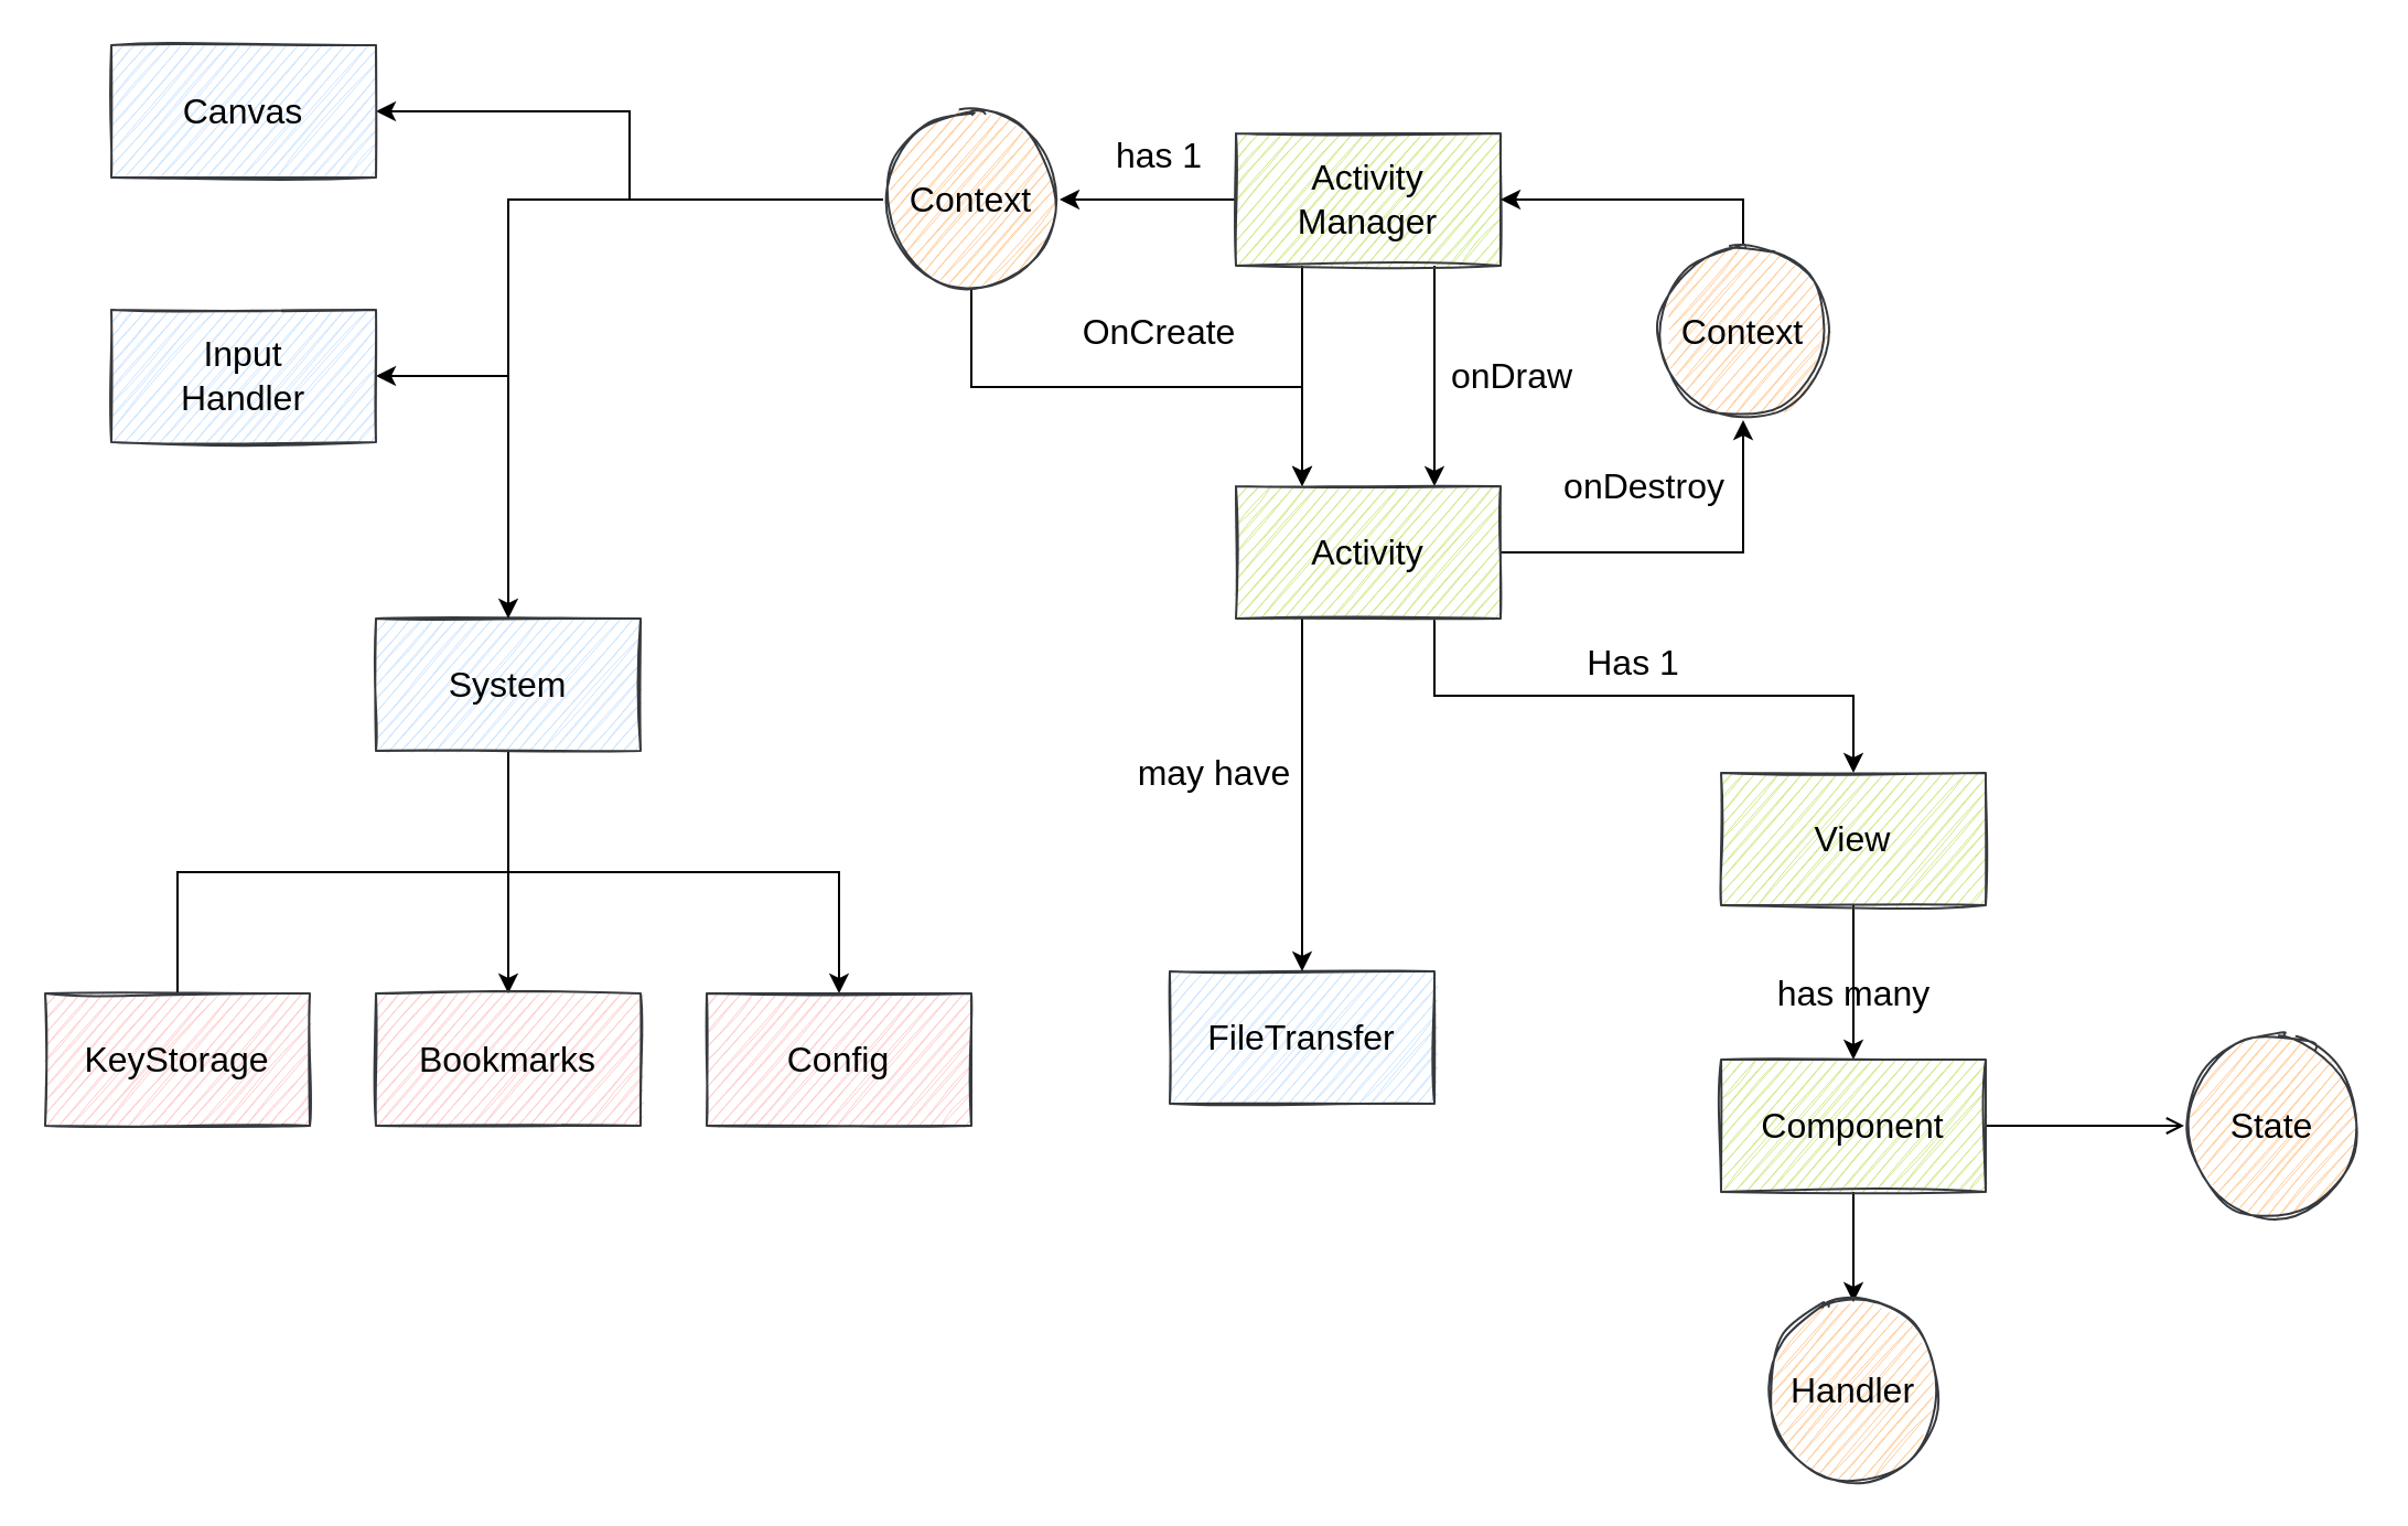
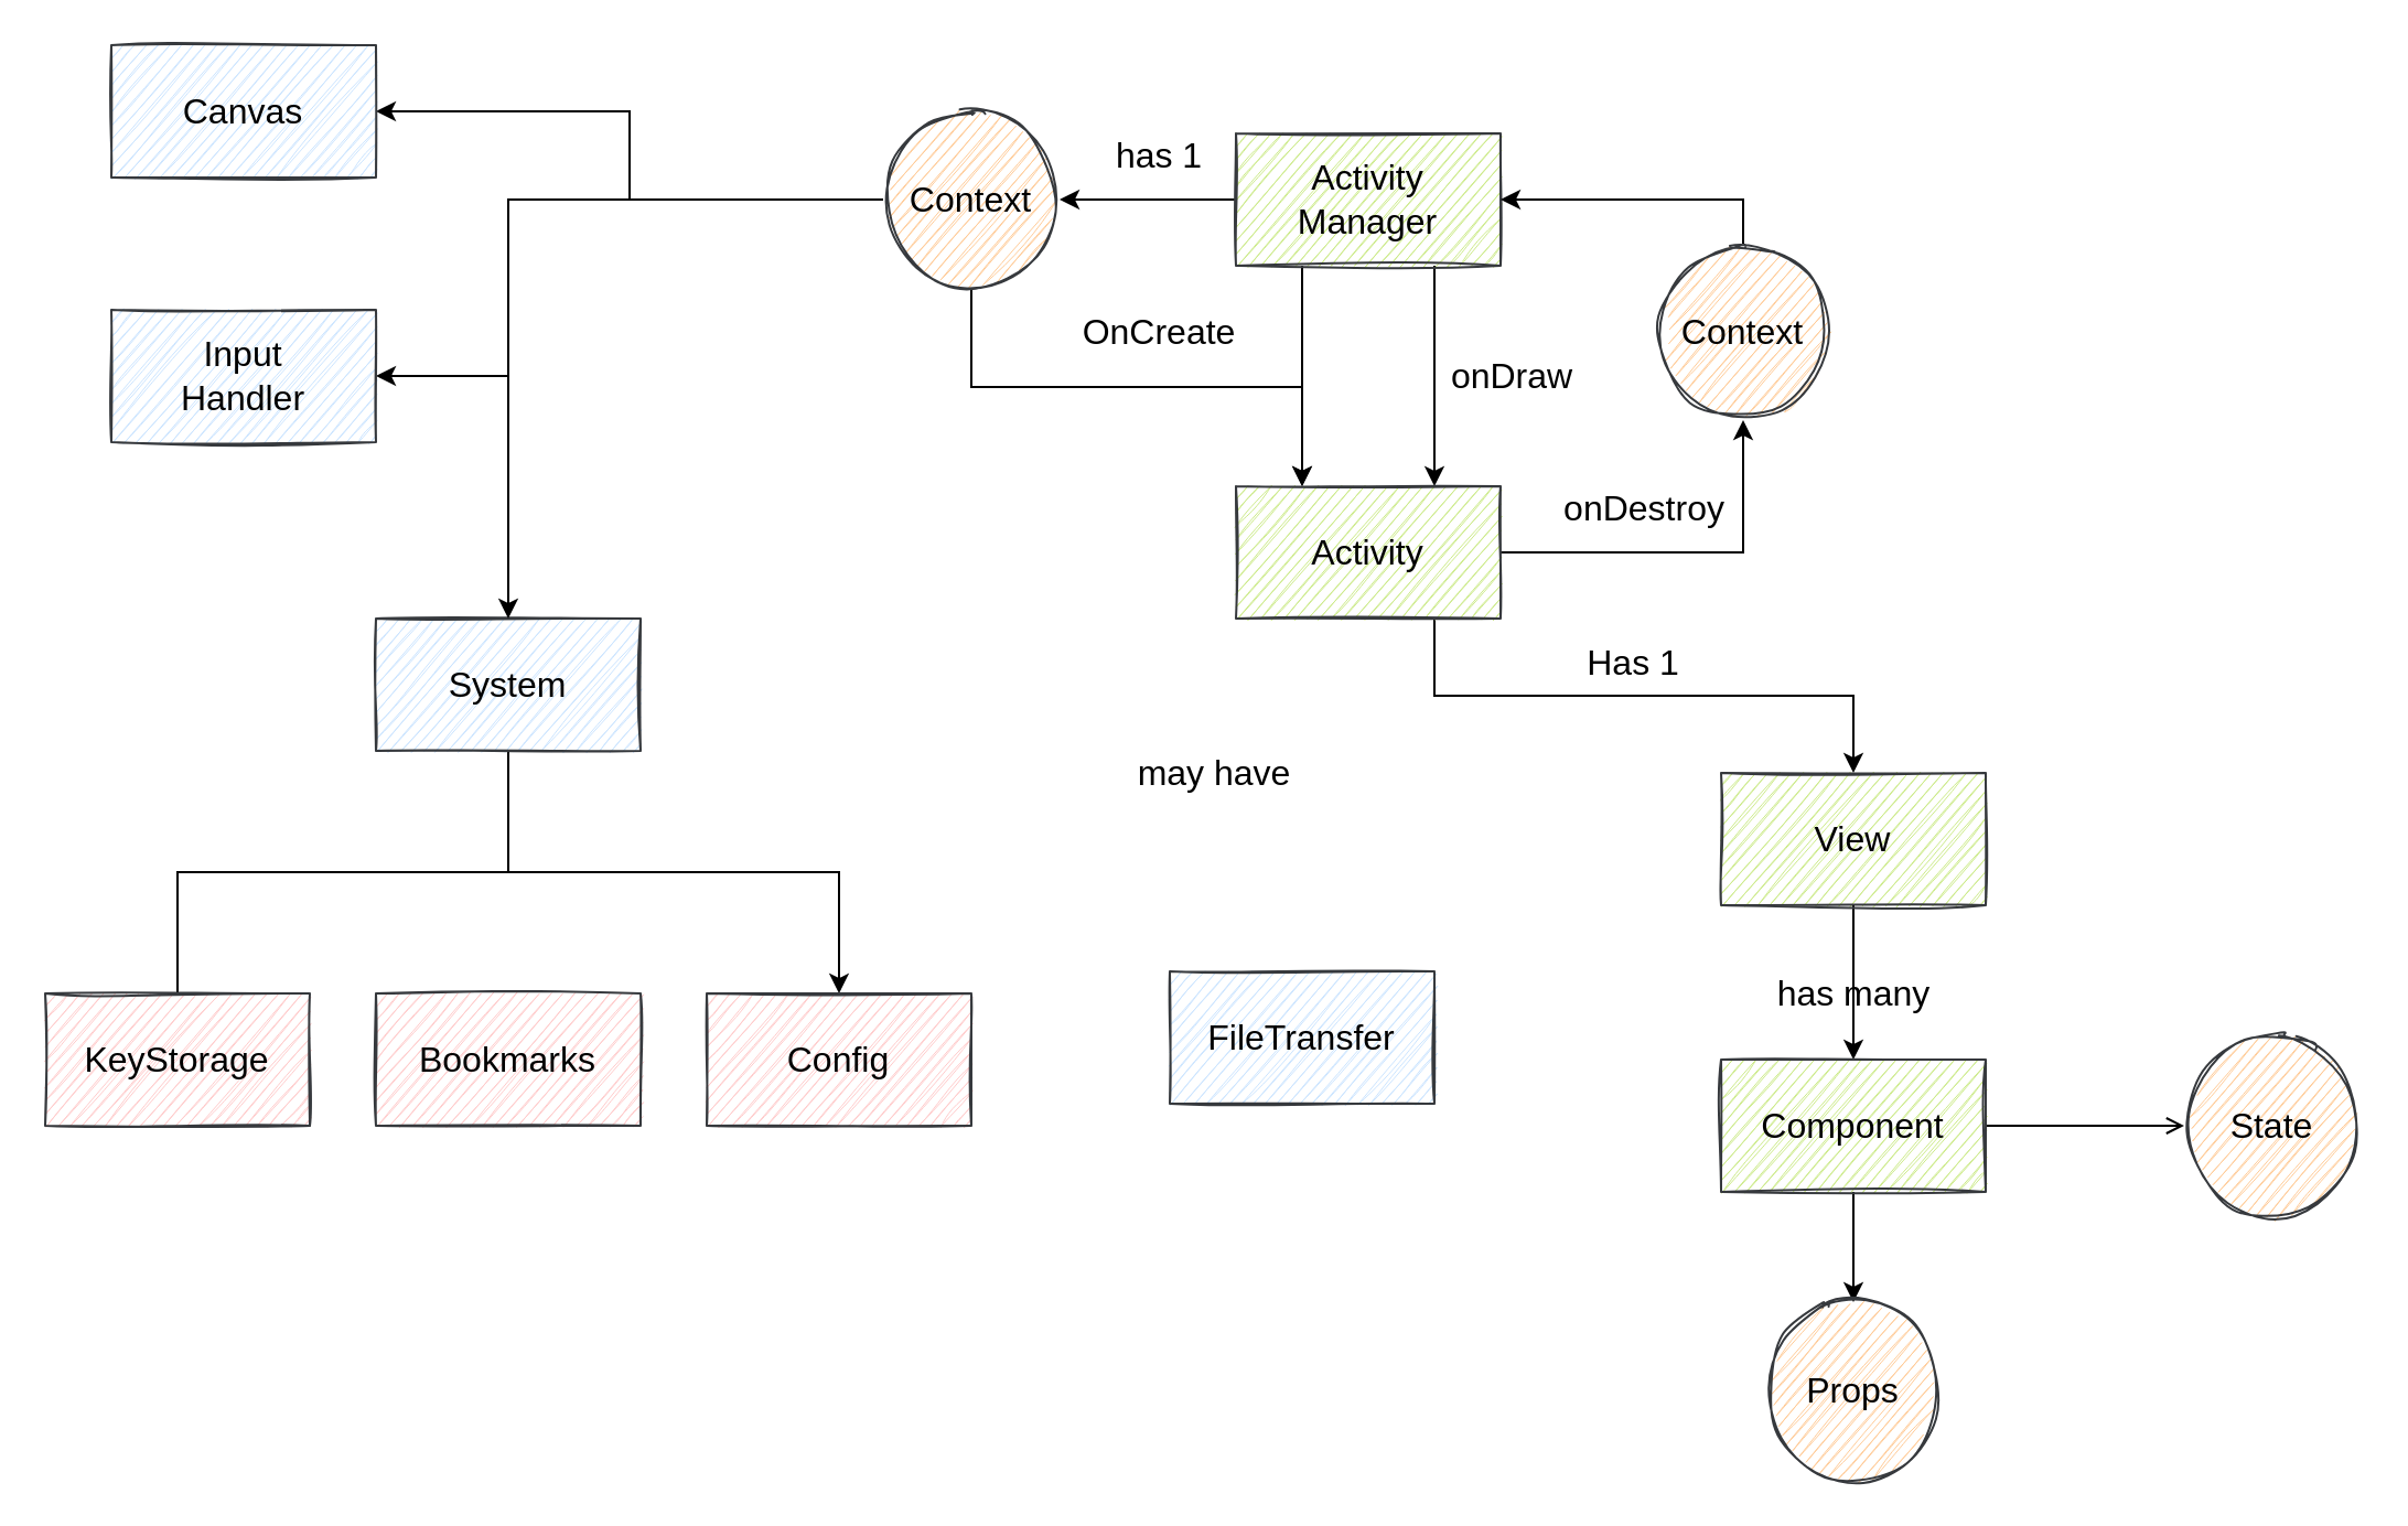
- <mxCell id="28" value="onDestroy" style="text;html=1;align=center;verticalAlign=middle;resizable=0;points=[];autosize=1;fontSize=16;" vertex="1" parent="1"><mxGeometry x="700" y="210" width="90" height="20" as="geometry" /></mxCell>
+ <mxCell id="28" value="onDestroy" style="text;html=1;align=center;verticalAlign=middle;resizable=0;points=[];autosize=1;fontSize=16;" vertex="1" parent="1"><mxGeometry x="700" y="220" width="90" height="20" as="geometry" /></mxCell>
- <mxCell id="23" style="edgeStyle=orthogonalEdgeStyle;rounded=0;orthogonalLoop=1;jettySize=auto;html=1;exitX=0.25;exitY=1;exitDx=0;exitDy=0;fontSize=16;" edge="1" parent="1" source="25" target="19"><mxGeometry relative="1" as="geometry" /></mxCell>
- <mxCell id="3" style="edgeStyle=orthogonalEdgeStyle;rounded=0;orthogonalLoop=1;jettySize=auto;html=1;exitX=0.5;exitY=1;exitDx=0;exitDy=0;fontSize=16;" edge="1" parent="1" source="5" target="7"><mxGeometry relative="1" as="geometry" /></mxCell>
- <mxCell id="40" value="Handler" style="ellipse;whiteSpace=wrap;html=1;aspect=fixed;sketch=1;fontSize=16;fillColor=#ffcc99;strokeColor=#36393d;" vertex="1" parent="1"><mxGeometry x="800" y="590" width="80" height="80" as="geometry" /></mxCell>
+ <mxCell id="40" value="Props" style="ellipse;whiteSpace=wrap;html=1;aspect=fixed;sketch=1;fontSize=16;fillColor=#ffcc99;strokeColor=#36393d;" vertex="1" parent="1"><mxGeometry x="800" y="590" width="80" height="80" as="geometry" /></mxCell>
